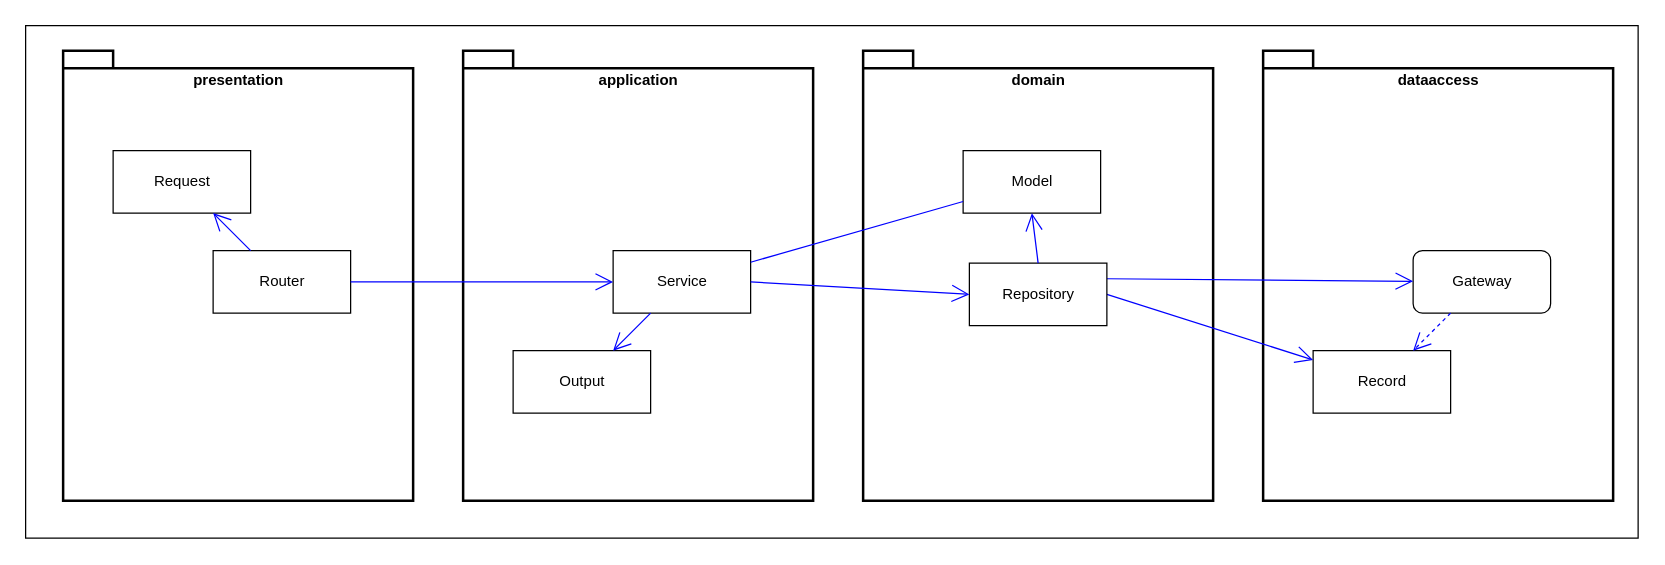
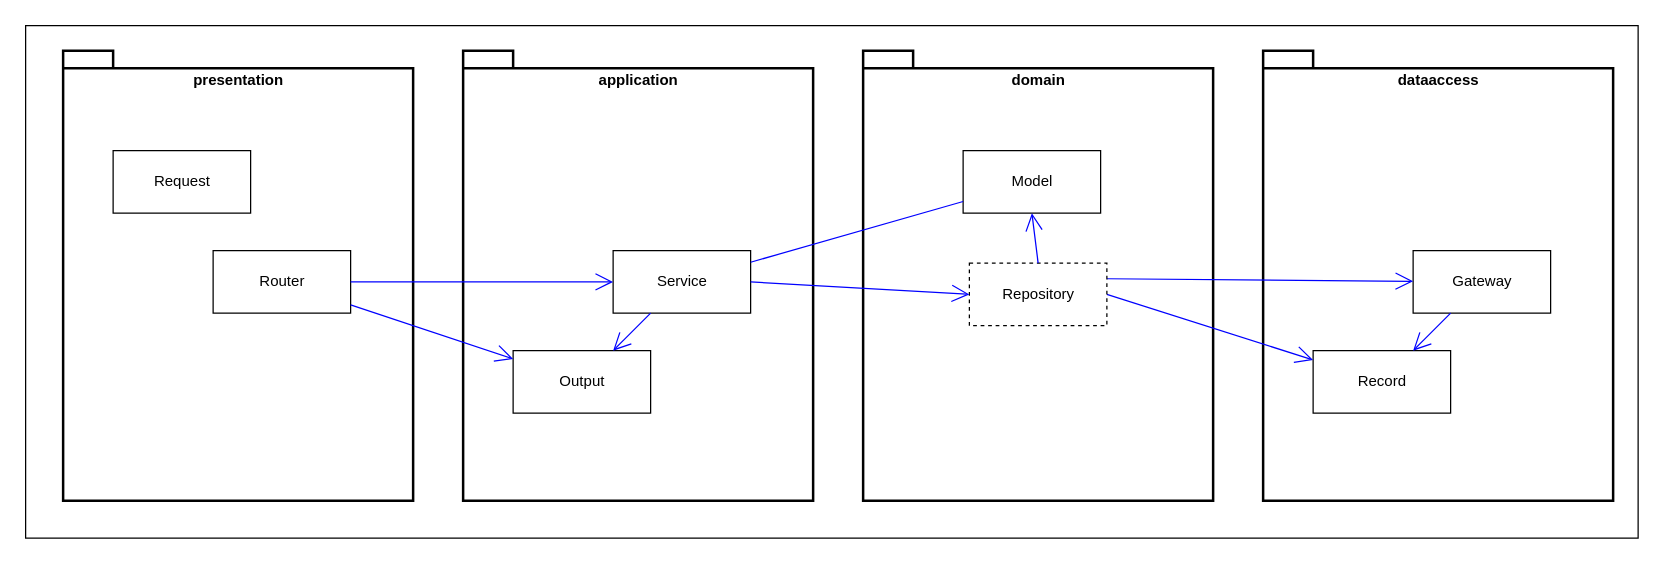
- <mxCell id="14" value="" style="endArrow=open;endFill=1;endSize=12;html=1;strokeColor=#0000FF;" parent="1" source="7" target="8" edge="1"><mxGeometry width="160" relative="1" as="geometry"><mxPoint x="270" y="243.382" as="sourcePoint" /><mxPoint x="500" y="236.618" as="targetPoint" /></mxGeometry></mxCell>
+ <mxCell id="14" value="" style="endArrow=open;endFill=1;endSize=12;html=1;strokeColor=#0000FF;" parent="1" source="7" target="10" edge="1"><mxGeometry width="160" relative="1" as="geometry"><mxPoint x="270" y="243.382" as="sourcePoint" /><mxPoint x="500" y="236.618" as="targetPoint" /></mxGeometry></mxCell>
- <mxCell id="11" value="Gateway" style="html=1;rounded=1;" parent="1" vertex="1"><mxGeometry x="1130" y="200" width="110" height="50" as="geometry" /></mxCell>
+ <mxCell id="11" value="Gateway" style="html=1;" parent="1" vertex="1"><mxGeometry x="1130" y="200" width="110" height="50" as="geometry" /></mxCell>
- <mxCell id="21" value="Repository" style="html=1;" vertex="1" parent="1"><mxGeometry x="775" y="210" width="110" height="50" as="geometry" /></mxCell>
+ <mxCell id="21" value="Repository" style="html=1;dashed=1;" vertex="1" parent="1"><mxGeometry x="775" y="210" width="110" height="50" as="geometry" /></mxCell>
- <mxCell id="18" value="" style="endArrow=open;endFill=1;endSize=12;html=1;strokeColor=#0000FF;dashed=1;" parent="1" source="11" target="12" edge="1"><mxGeometry width="160" relative="1" as="geometry"><mxPoint x="610" y="235" as="sourcePoint" /><mxPoint x="870" y="235" as="targetPoint" /></mxGeometry></mxCell>
+ <mxCell id="18" value="" style="endArrow=open;endFill=1;endSize=12;html=1;strokeColor=#0000FF;" parent="1" source="11" target="12" edge="1"><mxGeometry width="160" relative="1" as="geometry"><mxPoint x="610" y="235" as="sourcePoint" /><mxPoint x="870" y="235" as="targetPoint" /></mxGeometry></mxCell>
